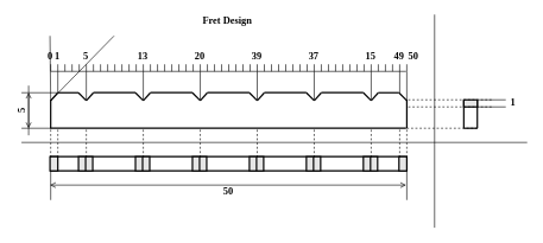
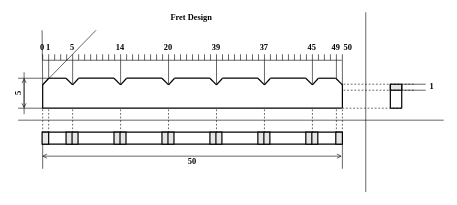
- <mxCell id="94" value="13" style="rounded=0;whiteSpace=wrap;html=1;fillColor=none;strokeWidth=2;fontStyle=1;fontFamily=Fira Code;fontSource=https%3A%2F%2Ffonts.googleapis.com%2Fcss%3Ffamily%3DFira%2BCode;fontSize=14;strokeColor=none;" vertex="1" parent="1"><mxGeometry x="190" y="70" width="19" height="20" as="geometry" /></mxCell>
+ <mxCell id="94" value="14" style="rounded=0;whiteSpace=wrap;html=1;fillColor=none;strokeWidth=2;fontStyle=1;fontFamily=Fira Code;fontSource=https%3A%2F%2Ffonts.googleapis.com%2Fcss%3Ffamily%3DFira%2BCode;fontSize=14;strokeColor=none;" vertex="1" parent="1"><mxGeometry x="190" y="70" width="19" height="20" as="geometry" /></mxCell>
- <mxCell id="98" value="15" style="rounded=0;whiteSpace=wrap;html=1;fillColor=none;strokeWidth=2;fontStyle=1;fontFamily=Fira Code;fontSource=https%3A%2F%2Ffonts.googleapis.com%2Fcss%3Ffamily%3DFira%2BCode;fontSize=14;strokeColor=none;" vertex="1" parent="1"><mxGeometry x="510" y="70" width="19" height="20" as="geometry" /></mxCell>
+ <mxCell id="98" value="45" style="rounded=0;whiteSpace=wrap;html=1;fillColor=none;strokeWidth=2;fontStyle=1;fontFamily=Fira Code;fontSource=https%3A%2F%2Ffonts.googleapis.com%2Fcss%3Ffamily%3DFira%2BCode;fontSize=14;strokeColor=none;" vertex="1" parent="1"><mxGeometry x="510" y="70" width="19" height="20" as="geometry" /></mxCell>
